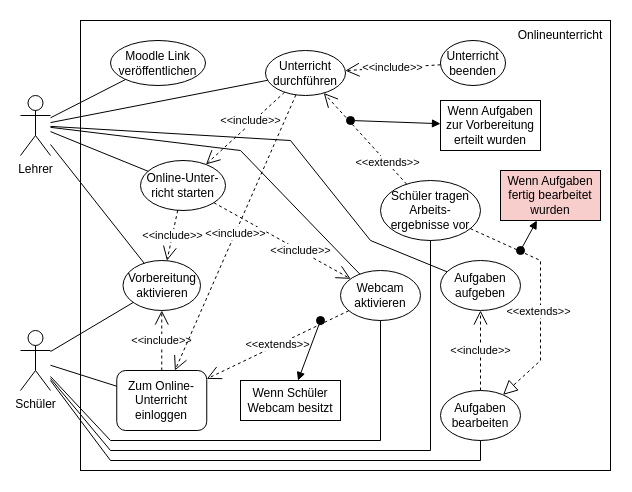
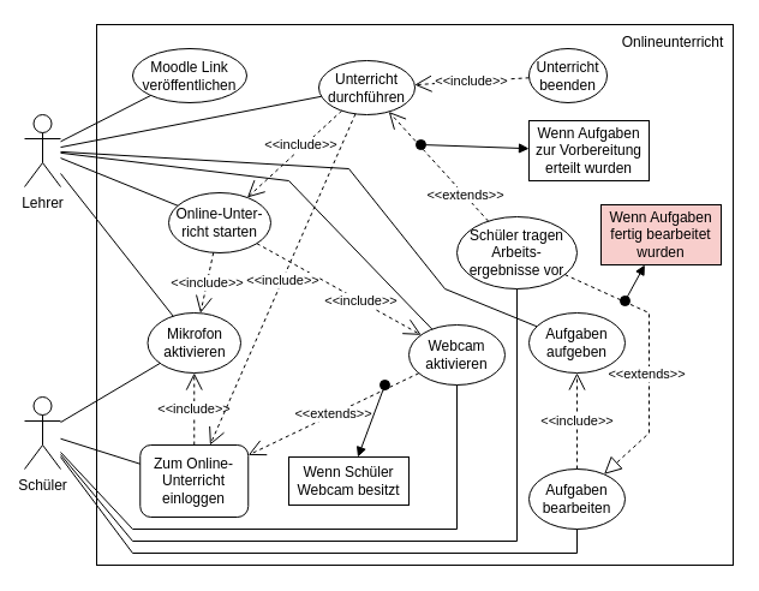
- <mxCell id="5" value="&lt;div&gt;Vorbereitung&lt;/div&gt;&lt;div&gt;aktivieren&lt;br&gt;&lt;/div&gt;" style="ellipse;whiteSpace=wrap;html=1;" parent="1" vertex="1"><mxGeometry x="122.5" y="260" width="77.5" height="50" as="geometry" /></mxCell>
+ <mxCell id="5" value="&lt;div&gt;Mikrofon&lt;/div&gt;&lt;div&gt;aktivieren&lt;br&gt;&lt;/div&gt;" style="ellipse;whiteSpace=wrap;html=1;" parent="1" vertex="1"><mxGeometry x="122.5" y="260" width="77.5" height="50" as="geometry" /></mxCell>
